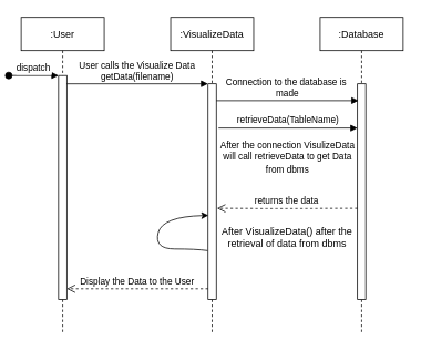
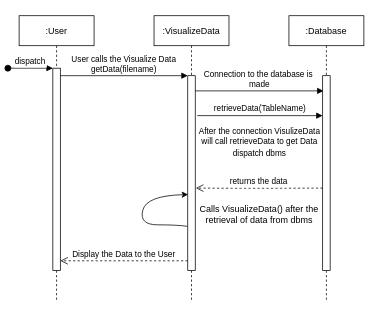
- <mxCell id="14" value="&lt;div style=&quot;text-align: center&quot;&gt;&lt;font face=&quot;helvetica&quot;&gt;&lt;span style=&quot;font-size: 11px ; background-color: rgb(255 , 255 , 255)&quot;&gt;After the connection VisulizeData&lt;/span&gt;&lt;/font&gt;&lt;/div&gt;&lt;div style=&quot;text-align: center&quot;&gt;&lt;font face=&quot;helvetica&quot;&gt;&lt;span style=&quot;font-size: 11px ; background-color: rgb(255 , 255 , 255)&quot;&gt;will call retrieveData to get Data from dbms&lt;/span&gt;&lt;/font&gt;&lt;/div&gt;" style="text;whiteSpace=wrap;html=1;" vertex="1" parent="1"><mxGeometry x="255" y="160" width="170" height="40" as="geometry" /></mxCell>
+ <mxCell id="14" value="&lt;div style=&quot;text-align: center&quot;&gt;&lt;font face=&quot;helvetica&quot;&gt;&lt;span style=&quot;font-size: 11px ; background-color: rgb(255 , 255 , 255)&quot;&gt;After the connection VisulizeData&lt;/span&gt;&lt;/font&gt;&lt;/div&gt;&lt;div style=&quot;text-align: center&quot;&gt;&lt;font face=&quot;helvetica&quot;&gt;&lt;span style=&quot;font-size: 11px ; background-color: rgb(255 , 255 , 255)&quot;&gt;will call retrieveData to get Data dispatch dbms&lt;/span&gt;&lt;/font&gt;&lt;/div&gt;" style="text;whiteSpace=wrap;html=1;" vertex="1" parent="1"><mxGeometry x="255" y="160" width="170" height="40" as="geometry" /></mxCell>
- <mxCell id="16" value="After VisualizeData() after the&lt;br&gt;retrieval of data from dbms" style="text;html=1;align=center;verticalAlign=middle;resizable=0;points=[];autosize=1;" vertex="1" parent="1"><mxGeometry x="255" y="270" width="170" height="30" as="geometry" /></mxCell>
+ <mxCell id="16" value="Calls VisualizeData() after the&lt;br&gt;retrieval of data from dbms" style="text;html=1;align=center;verticalAlign=middle;resizable=0;points=[];autosize=1;" vertex="1" parent="1"><mxGeometry x="255" y="270" width="170" height="30" as="geometry" /></mxCell>
